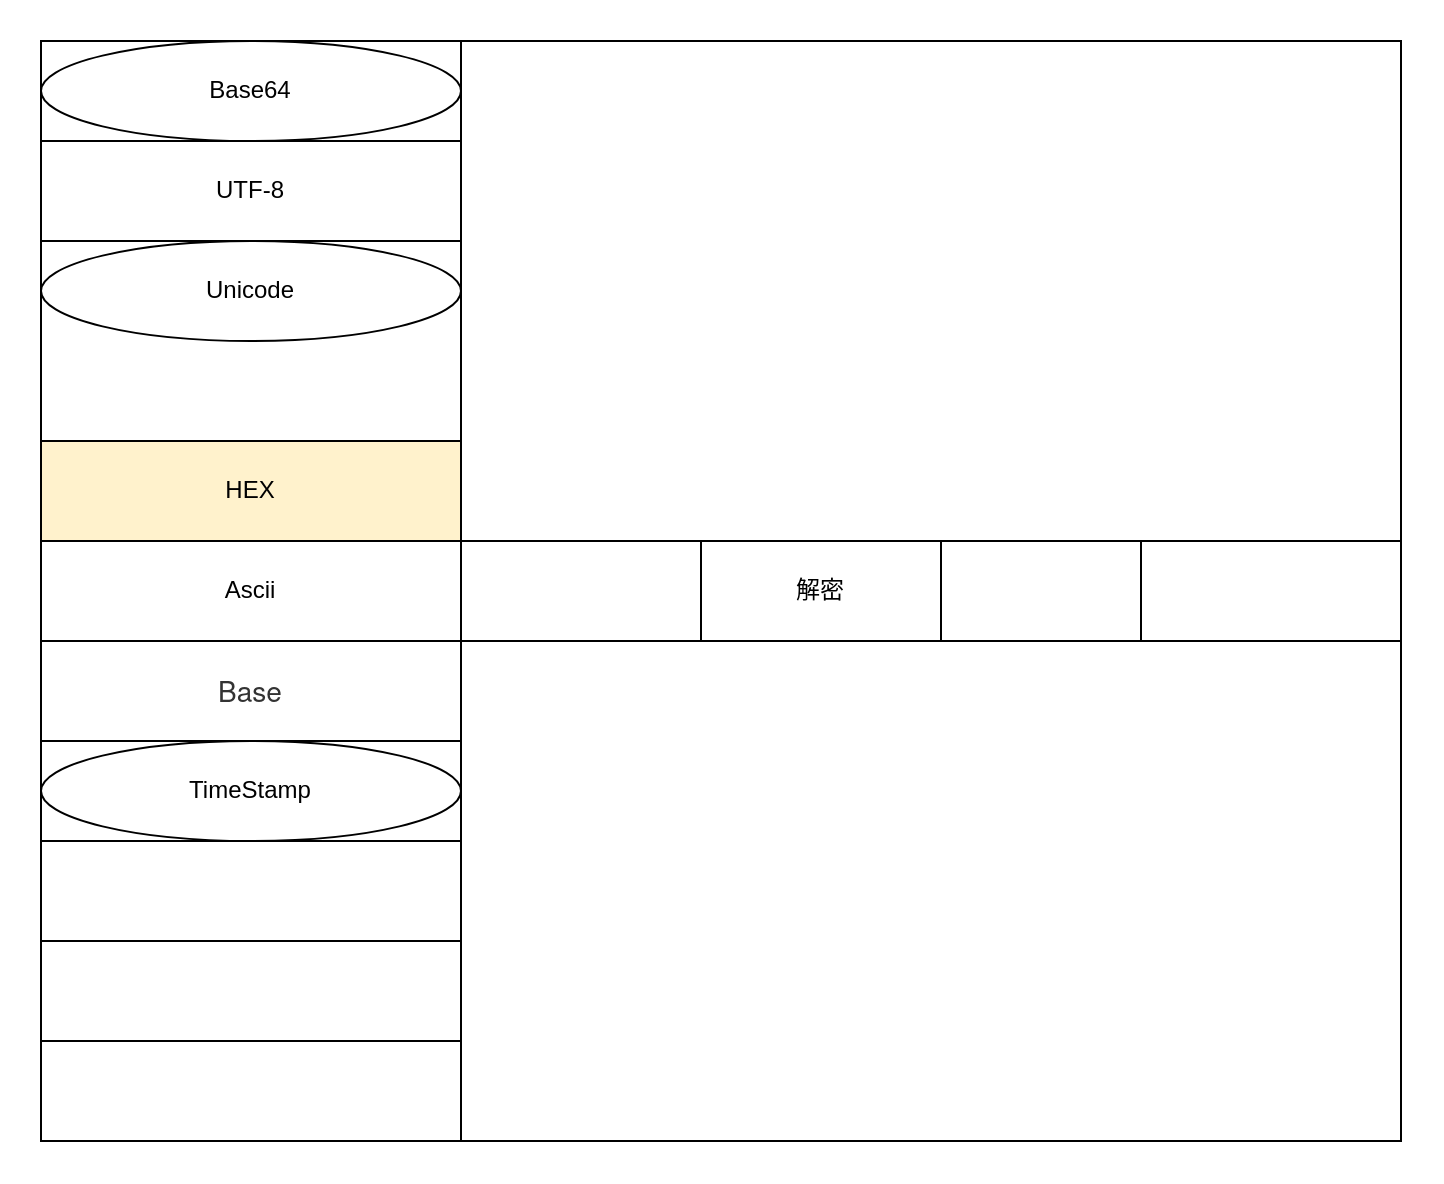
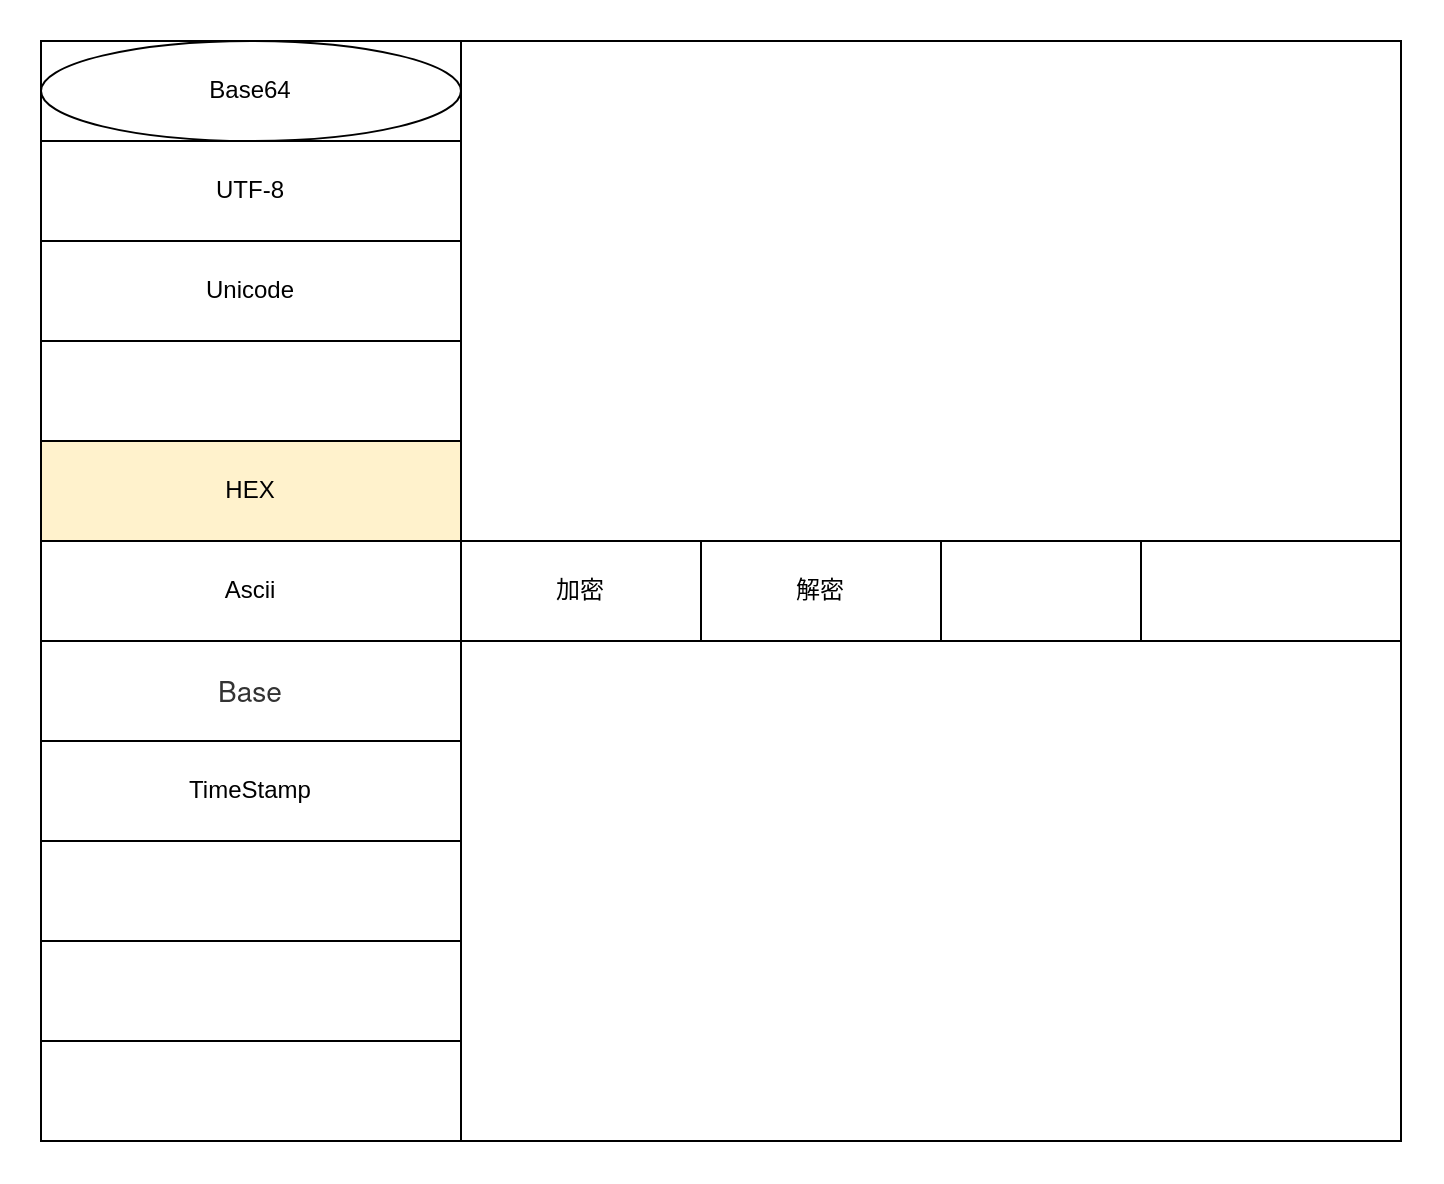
- <mxCell id="6" value="Unicode" style="ellipse;whiteSpace=wrap;html=1;" vertex="1" parent="1"><mxGeometry x="20" y="120" width="210" height="50" as="geometry" /></mxCell>
+ <mxCell id="6" value="Unicode" style="rounded=0;whiteSpace=wrap;html=1;" vertex="1" parent="1"><mxGeometry x="20" y="120" width="210" height="50" as="geometry" /></mxCell>
+ <mxCell id="16" value="加密" style="rounded=0;whiteSpace=wrap;html=1;" vertex="1" parent="1"><mxGeometry x="230" y="270" width="120" height="50" as="geometry" /></mxCell>
- <mxCell id="10" value="TimeStamp" style="ellipse;whiteSpace=wrap;html=1;" vertex="1" parent="1"><mxGeometry x="20" y="370" width="210" height="50" as="geometry" /></mxCell>
+ <mxCell id="10" value="TimeStamp" style="rounded=0;whiteSpace=wrap;html=1;" vertex="1" parent="1"><mxGeometry x="20" y="370" width="210" height="50" as="geometry" /></mxCell>
